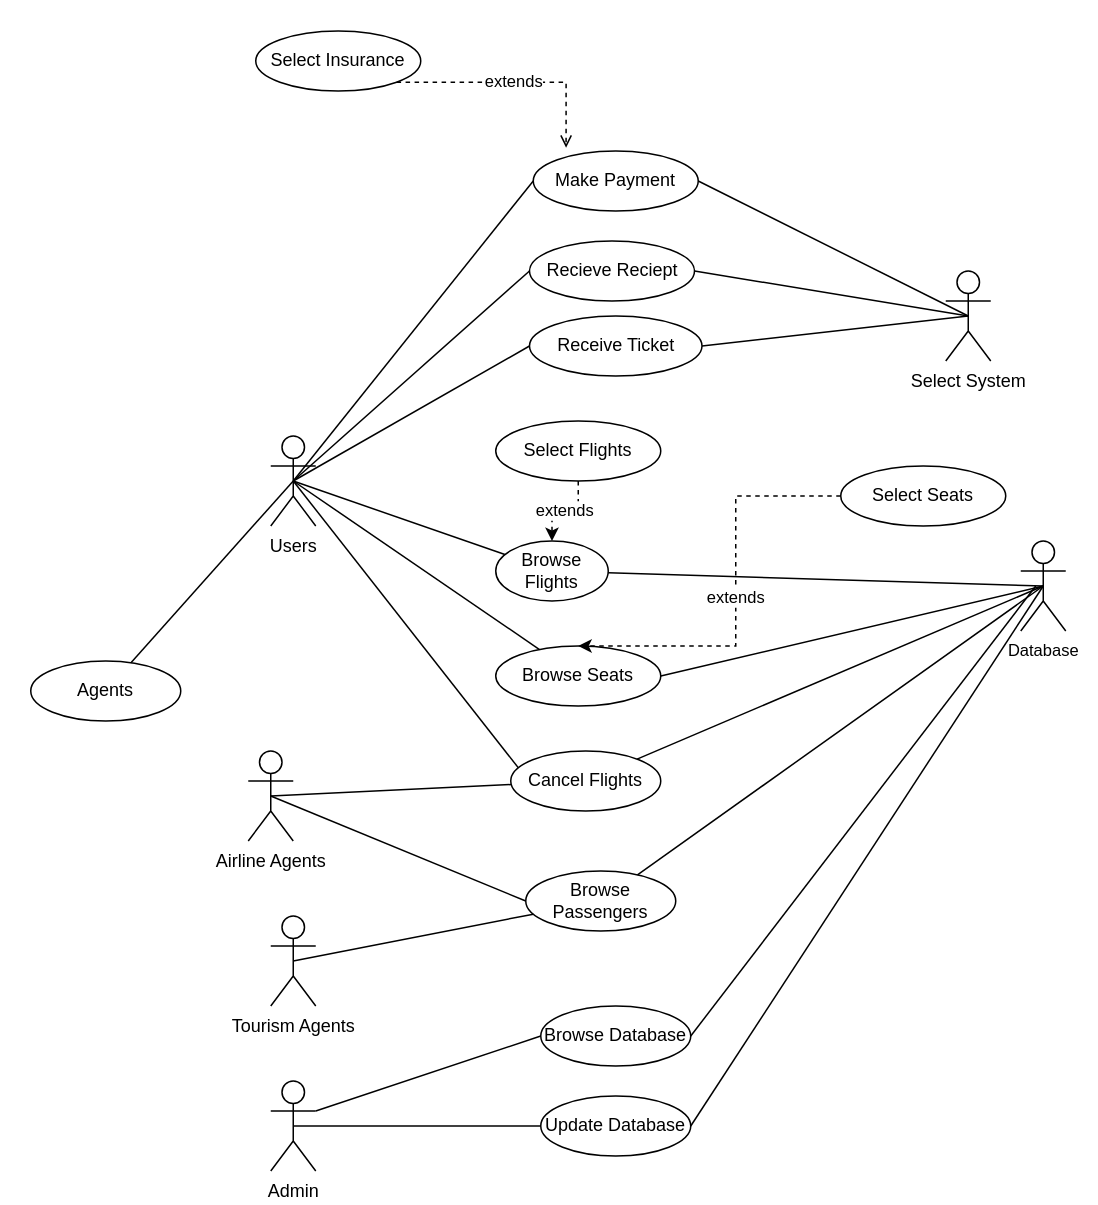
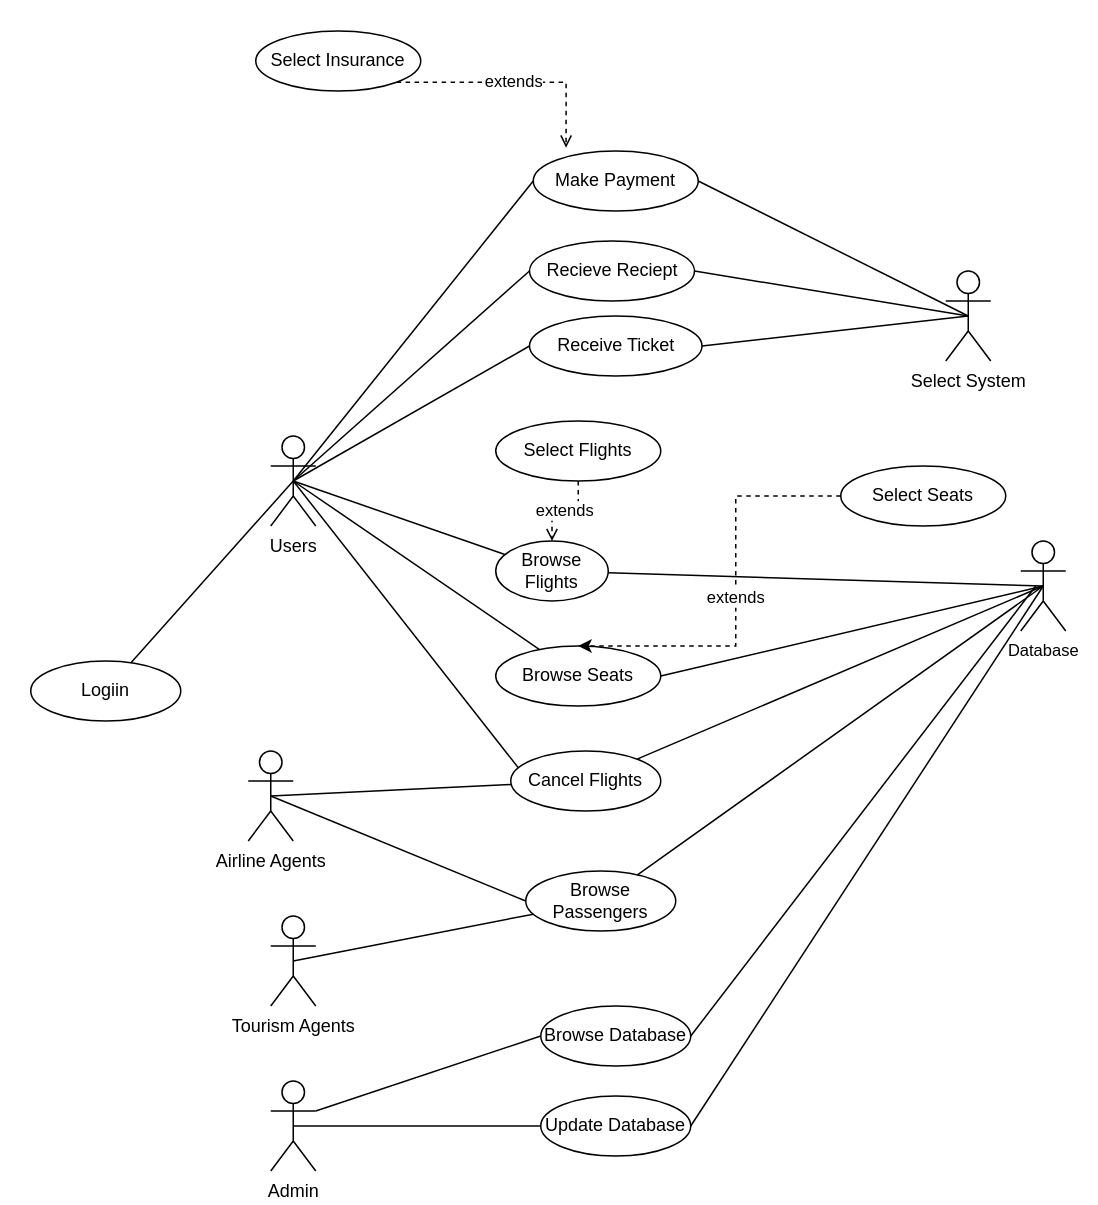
- <mxCell id="23" value="extends" style="edgeStyle=orthogonalEdgeStyle;rounded=0;orthogonalLoop=1;jettySize=auto;html=1;endArrow=classic;endFill=1;dashed=1;" edge="1" parent="1" source="24" target="20"><mxGeometry relative="1" as="geometry" /></mxCell>
+ <mxCell id="23" value="extends" style="edgeStyle=orthogonalEdgeStyle;rounded=0;orthogonalLoop=1;jettySize=auto;html=1;endArrow=open;endFill=1;dashed=1;" edge="1" parent="1" source="24" target="20"><mxGeometry relative="1" as="geometry" /></mxCell>
- <mxCell id="2" value="Agents" style="ellipse;whiteSpace=wrap;html=1;" vertex="1" parent="1"><mxGeometry x="20" y="440" width="100" height="40" as="geometry" /></mxCell>
+ <mxCell id="2" value="Logiin" style="ellipse;whiteSpace=wrap;html=1;" vertex="1" parent="1"><mxGeometry x="20" y="440" width="100" height="40" as="geometry" /></mxCell>
